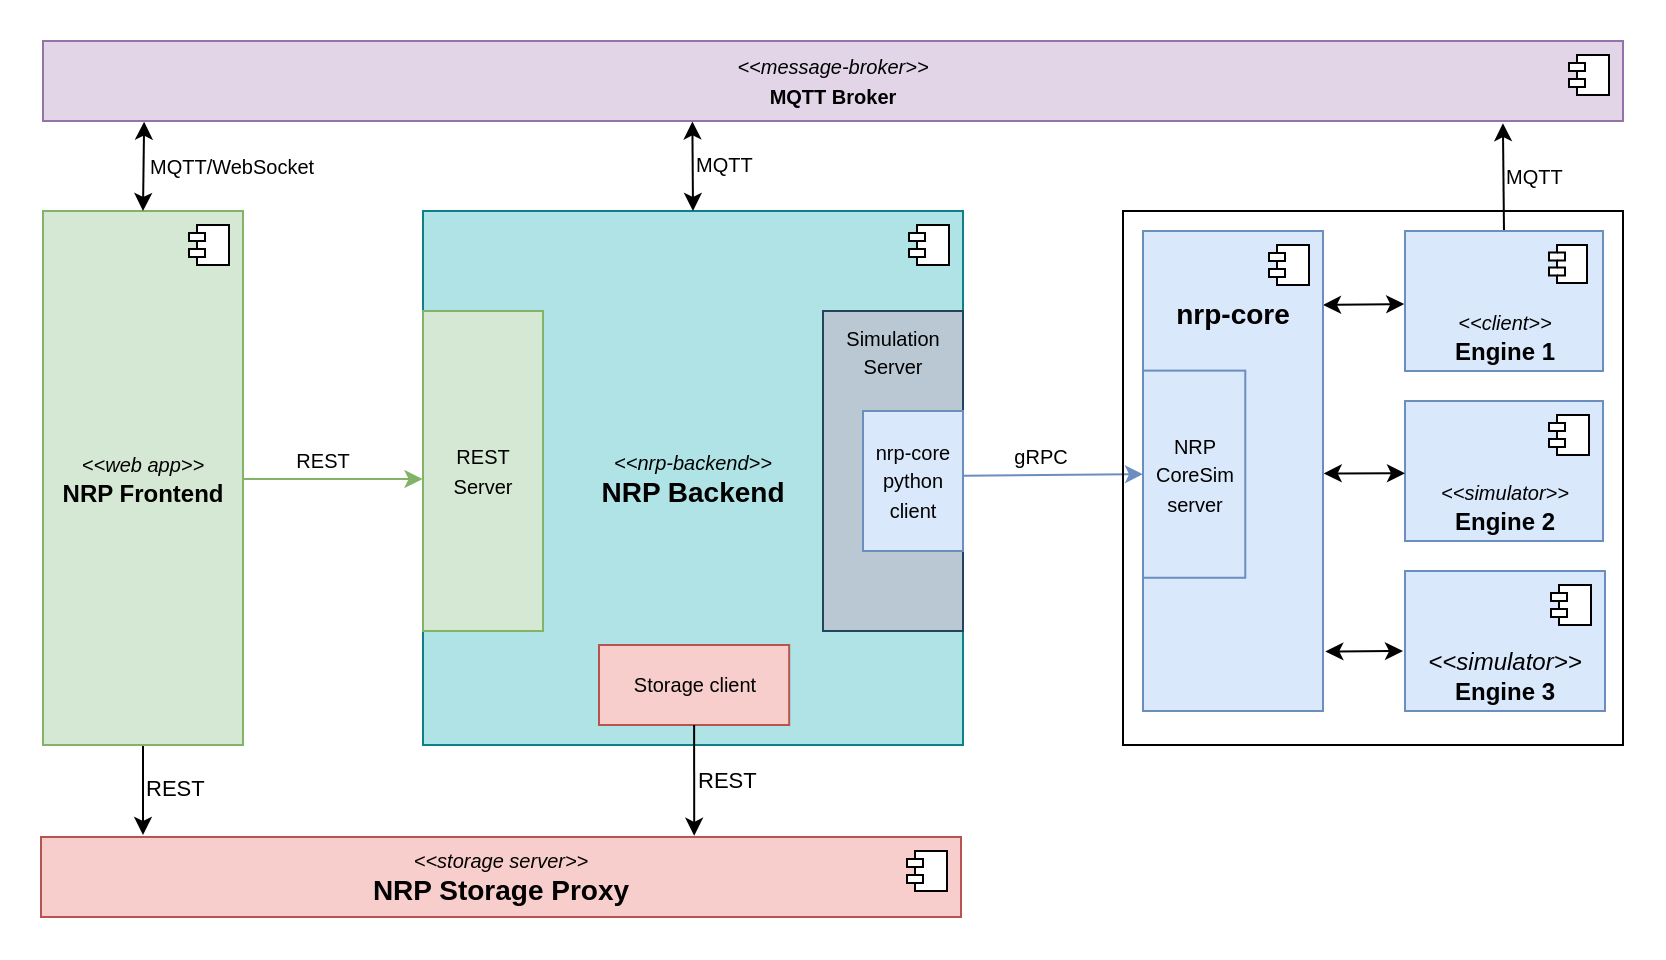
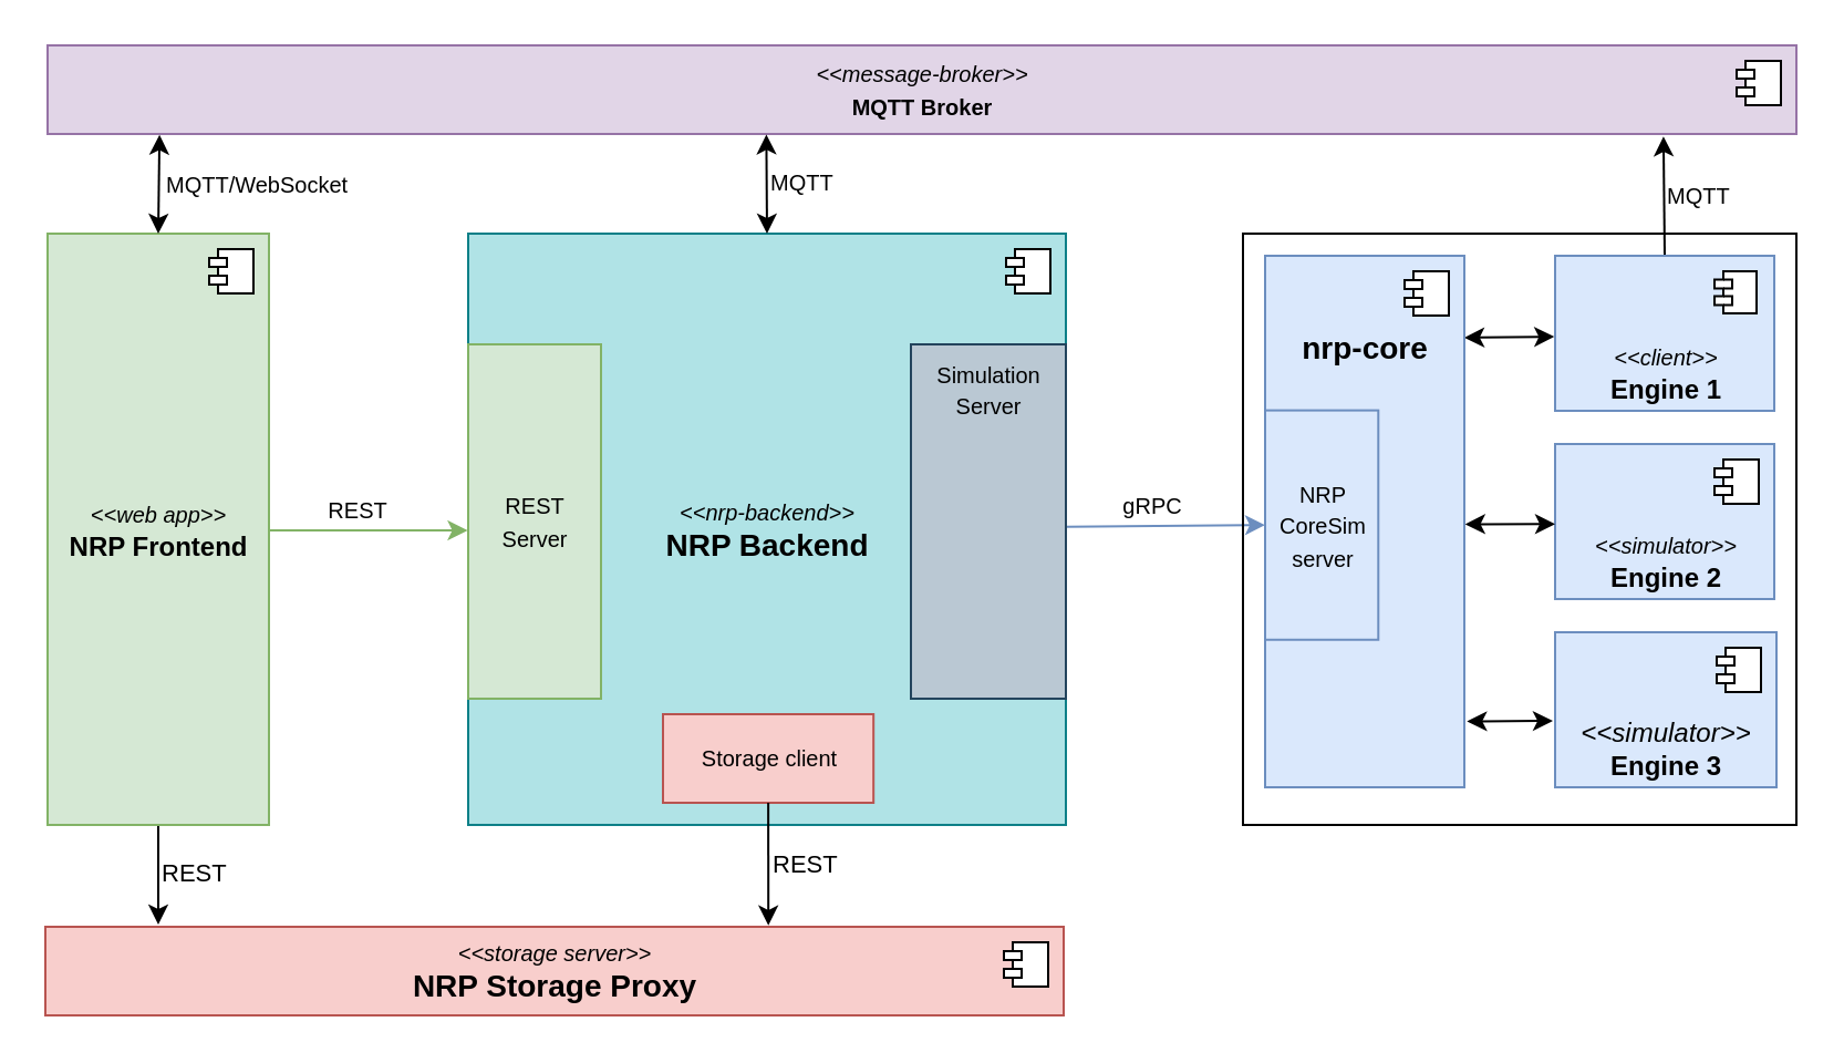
- <mxCell id="12" value="&lt;span style=&quot;font-size: 10px;&quot;&gt;nrp-core&lt;br&gt;python &lt;br&gt;client&lt;/span&gt;" style="html=1;glass=0;comic=0;strokeColor=#6c8ebf;fillColor=#dae8fc;fontFamily=Helvetica;" vertex="1" parent="6"><mxGeometry x="220" y="100" width="50" height="70" as="geometry" /></mxCell>
